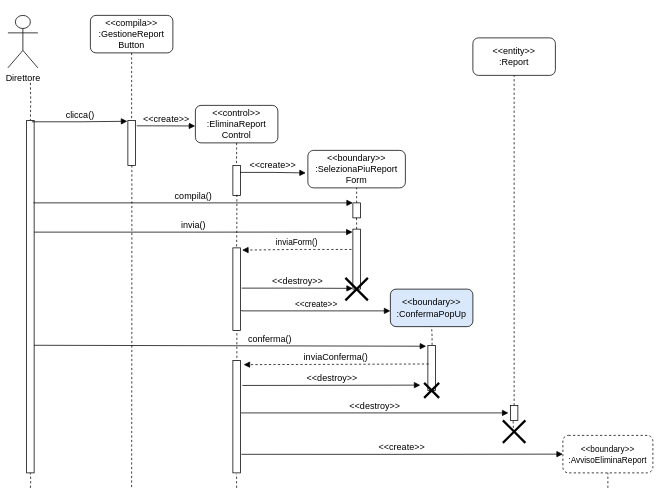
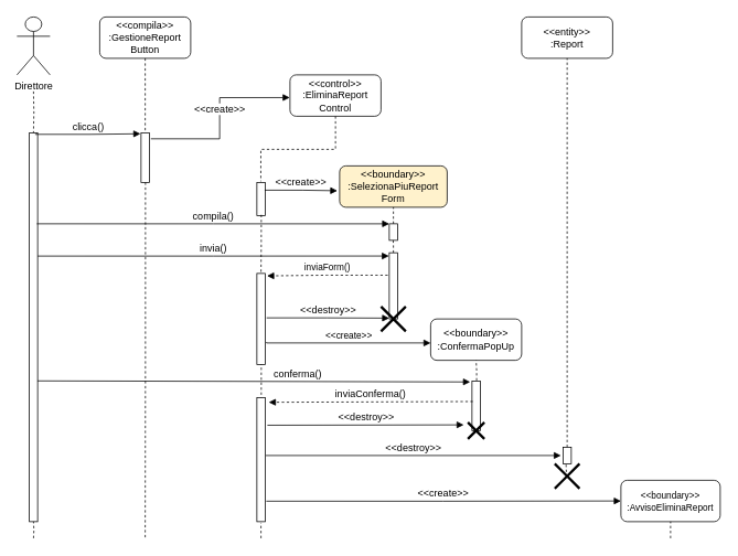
- <mxCell id="2" value="Direttore" style="shape=umlActor;verticalLabelPosition=bottom;verticalAlign=top;html=1;" parent="1" vertex="1"><mxGeometry x="10" y="20" width="40" height="70" as="geometry" /></mxCell>
+ <mxCell id="2" value="Direttore" style="shape=umlActor;verticalLabelPosition=bottom;verticalAlign=top;html=1;" parent="1" vertex="1"><mxGeometry x="20" y="20" width="40" height="70" as="geometry" /></mxCell>
- <mxCell id="28" value="&lt;font style=&quot;font-size: 12px&quot;&gt;&amp;lt;&amp;lt;entity&amp;gt;&amp;gt;&lt;br&gt;:Report&lt;/font&gt;" style="rounded=1;whiteSpace=wrap;html=1;" parent="1" vertex="1"><mxGeometry x="630" y="50" width="110" height="50" as="geometry" /></mxCell>
+ <mxCell id="28" value="&lt;font style=&quot;font-size: 12px&quot;&gt;&amp;lt;&amp;lt;entity&amp;gt;&amp;gt;&lt;br&gt;:Report&lt;/font&gt;" style="rounded=1;whiteSpace=wrap;html=1;" parent="1" vertex="1"><mxGeometry x="630" y="20" width="110" height="50" as="geometry" /></mxCell>
- <mxCell id="10" value="&lt;font style=&quot;font-size: 12px&quot;&gt;&amp;lt;&amp;lt;control&amp;gt;&amp;gt;&lt;br&gt;:EliminaReport&lt;br&gt;Control&lt;/font&gt;" style="rounded=1;whiteSpace=wrap;html=1;" parent="1" vertex="1"><mxGeometry x="260" y="140" width="110" height="50" as="geometry" /></mxCell>
+ <mxCell id="10" value="&lt;font style=&quot;font-size: 12px&quot;&gt;&amp;lt;&amp;lt;control&amp;gt;&amp;gt;&lt;br&gt;:EliminaReport&lt;br&gt;Control&lt;/font&gt;" style="rounded=1;whiteSpace=wrap;html=1;" parent="1" vertex="1"><mxGeometry x="350" y="90" width="110" height="50" as="geometry" /></mxCell>
- <mxCell id="14" value="&lt;font style=&quot;font-size: 12px&quot;&gt;&amp;lt;&amp;lt;boundary&amp;gt;&amp;gt;&lt;br&gt;:SelezionaPiuReport&lt;br&gt;Form&lt;/font&gt;" style="rounded=1;whiteSpace=wrap;html=1;" parent="1" vertex="1"><mxGeometry x="410" y="200" width="130" height="50" as="geometry" /></mxCell>
+ <mxCell id="14" value="&lt;font style=&quot;font-size: 12px&quot;&gt;&amp;lt;&amp;lt;boundary&amp;gt;&amp;gt;&lt;br&gt;:SelezionaPiuReport&lt;br&gt;Form&lt;/font&gt;" style="rounded=1;whiteSpace=wrap;html=1;fillColor=#fff2cc;" parent="1" vertex="1"><mxGeometry x="410" y="200" width="130" height="50" as="geometry" /></mxCell>
- <mxCell id="32" value="&lt;span&gt;&amp;lt;&amp;lt;boundary&amp;gt;&amp;gt;&lt;br&gt;:ConfermaPopUp&lt;/span&gt;" style="rounded=1;whiteSpace=wrap;html=1;fillColor=#dae8fc;" parent="1" vertex="1"><mxGeometry x="520" y="385" width="110" height="50" as="geometry" /></mxCell>
+ <mxCell id="32" value="&lt;span&gt;&amp;lt;&amp;lt;boundary&amp;gt;&amp;gt;&lt;br&gt;:ConfermaPopUp&lt;/span&gt;" style="rounded=1;whiteSpace=wrap;html=1;" parent="1" vertex="1"><mxGeometry x="520" y="385" width="110" height="50" as="geometry" /></mxCell>
- <mxCell id="44" value="&lt;span style=&quot;font-size: 11px&quot;&gt;&amp;lt;&amp;lt;boundary&amp;gt;&amp;gt;&lt;br&gt;:AvvisoEliminaReport&lt;/span&gt;" style="rounded=1;whiteSpace=wrap;html=1;dashed=1;" parent="1" vertex="1"><mxGeometry x="750" y="580" width="120" height="50" as="geometry" /></mxCell>
+ <mxCell id="44" value="&lt;span style=&quot;font-size: 11px&quot;&gt;&amp;lt;&amp;lt;boundary&amp;gt;&amp;gt;&lt;br&gt;:AvvisoEliminaReport&lt;/span&gt;" style="rounded=1;whiteSpace=wrap;html=1;" parent="1" vertex="1"><mxGeometry x="750" y="580" width="120" height="50" as="geometry" /></mxCell>
